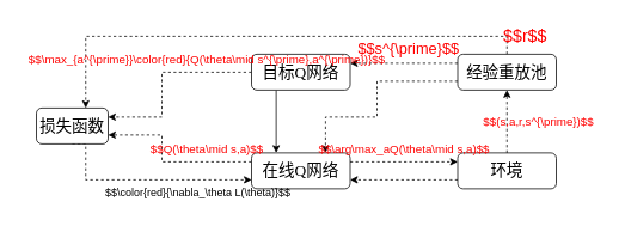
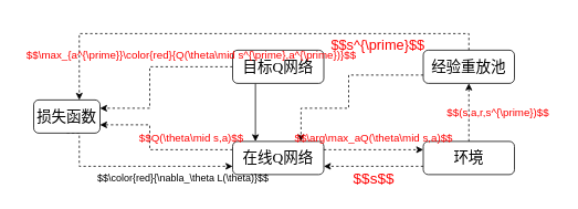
- <mxCell id="17" value="&lt;font color=&quot;#ff0000&quot; style=&quot;font-size: 19px;&quot;&gt;$$r$$&lt;/font&gt;" style="text;html=1;align=center;verticalAlign=middle;resizable=0;points=[];autosize=1;strokeColor=none;fillColor=none;" parent="1" vertex="1"><mxGeometry x="550" y="20" width="70" height="40" as="geometry" /></mxCell>
- <mxCell id="5" style="edgeStyle=orthogonalEdgeStyle;rounded=0;orthogonalLoop=1;jettySize=auto;html=1;entryX=1;entryY=0.25;entryDx=0;entryDy=0;exitX=0;exitY=0.25;exitDx=0;exitDy=0;dashed=1;" parent="1" source="8" target="4" edge="1"><mxGeometry relative="1" as="geometry" /></mxCell>
+ <mxCell id="23" value="&lt;font style=&quot;font-size: 18px;&quot; color=&quot;#ff0000&quot;&gt;$$s$$&lt;/font&gt;" style="text;html=1;align=center;verticalAlign=middle;resizable=0;points=[];autosize=1;strokeColor=none;fillColor=none;" parent="1" vertex="1"><mxGeometry x="415" y="200" width="70" height="30" as="geometry" /></mxCell>
